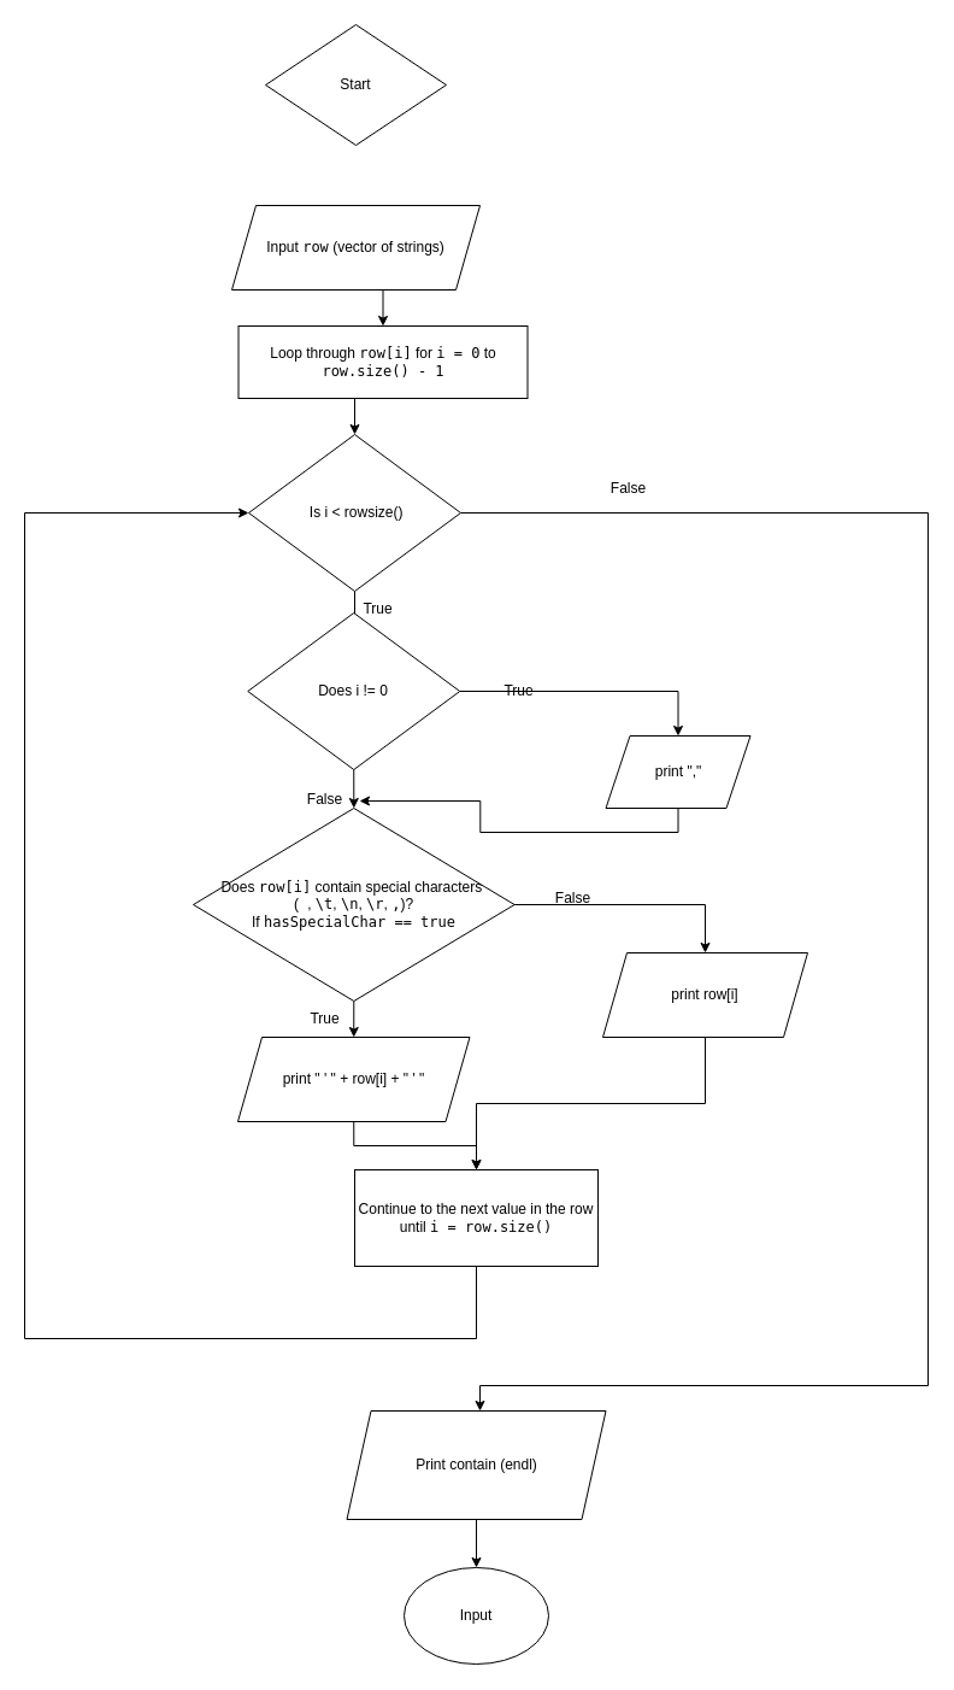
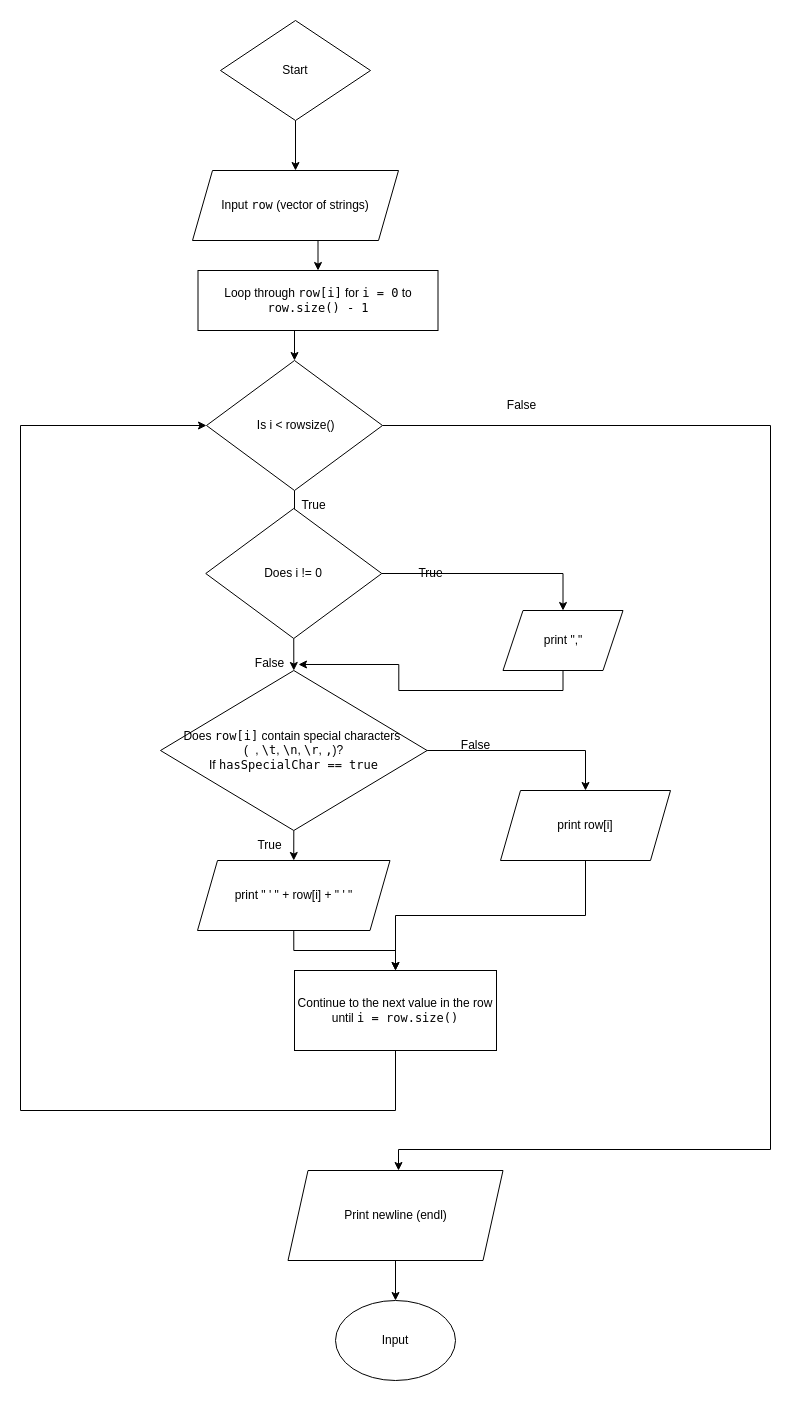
+ <mxCell id="2" style="edgeStyle=orthogonalEdgeStyle;rounded=0;orthogonalLoop=1;jettySize=auto;html=1;entryX=0.5;entryY=0;entryDx=0;entryDy=0;" edge="1" parent="1" source="3" target="5"><mxGeometry relative="1" as="geometry"><mxPoint x="295" y="130" as="targetPoint" /></mxGeometry></mxCell>
- <mxCell id="25" value="Print contain (endl)" style="shape=parallelogram;perimeter=parallelogramPerimeter;whiteSpace=wrap;html=1;fixedSize=1;" vertex="1" parent="1"><mxGeometry x="287.5" y="1170" width="215" height="90" as="geometry" /></mxCell>
+ <mxCell id="25" value="Print newline (endl)" style="shape=parallelogram;perimeter=parallelogramPerimeter;whiteSpace=wrap;html=1;fixedSize=1;" vertex="1" parent="1"><mxGeometry x="287.5" y="1170" width="215" height="90" as="geometry" /></mxCell>
